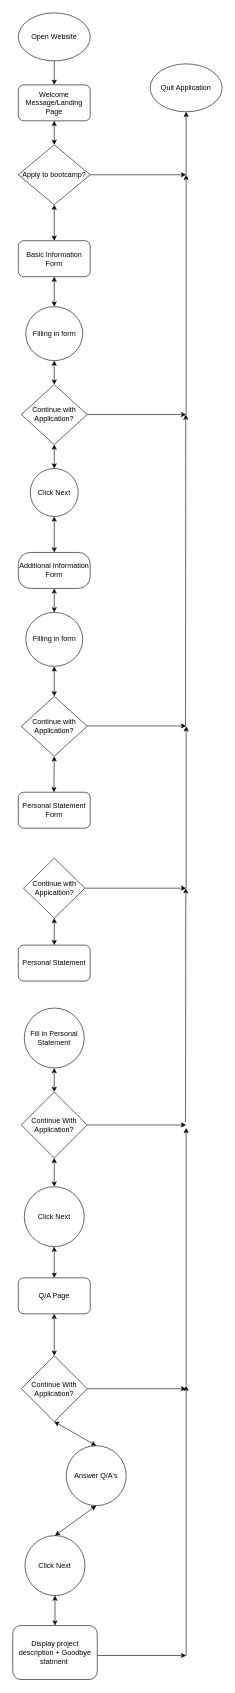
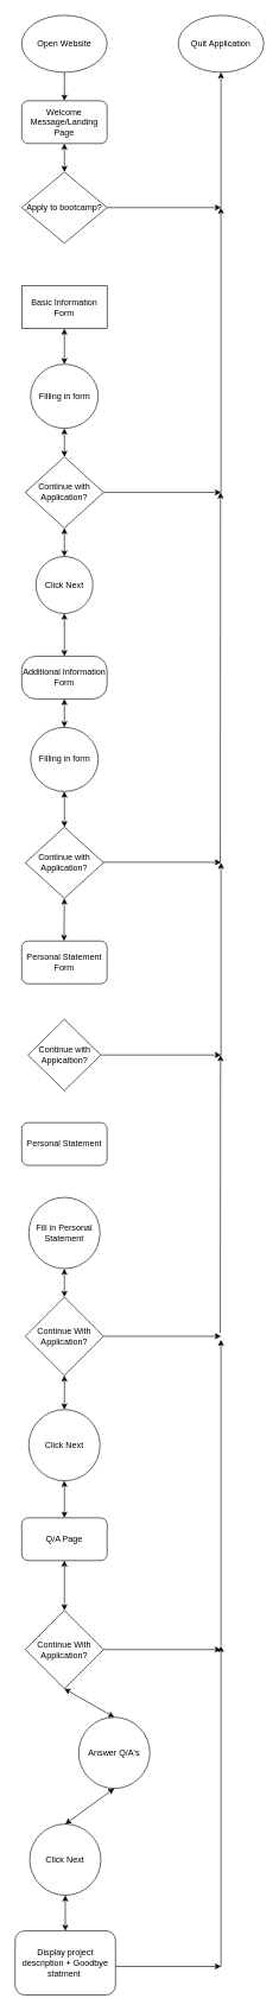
- <mxCell id="5" value="Quit Application" style="ellipse;whiteSpace=wrap;html=1;" vertex="1" parent="1"><mxGeometry x="250" y="105" width="120" height="80" as="geometry" /></mxCell>
+ <mxCell id="5" value="Quit Application" style="ellipse;whiteSpace=wrap;html=1;" vertex="1" parent="1"><mxGeometry x="250" y="20" width="120" height="80" as="geometry" /></mxCell>
- <mxCell id="24" value="" style="endArrow=classic;startArrow=classic;html=1;exitX=0.5;exitY=0;exitDx=0;exitDy=0;entryX=0.5;entryY=1;entryDx=0;entryDy=0;" edge="1" parent="1" source="9" target="6"><mxGeometry width="50" height="50" relative="1" as="geometry"><mxPoint x="340" y="410" as="sourcePoint" /><mxPoint x="390" y="360" as="targetPoint" /></mxGeometry></mxCell>
- <mxCell id="9" value="Basic Information Form" style="rounded=1;whiteSpace=wrap;html=1;" vertex="1" parent="1"><mxGeometry x="30" y="400" width="120" height="60" as="geometry" /></mxCell>
+ <mxCell id="9" value="Basic Information Form" style="whiteSpace=wrap;html=1;rounded=0;" vertex="1" parent="1"><mxGeometry x="30" y="400" width="120" height="60" as="geometry" /></mxCell>
- <mxCell id="34" value="" style="endArrow=classic;startArrow=classic;html=1;exitX=0.5;exitY=0;exitDx=0;exitDy=0;entryX=0.5;entryY=1;entryDx=0;entryDy=0;" edge="1" parent="1" source="33" target="21"><mxGeometry width="50" height="50" relative="1" as="geometry"><mxPoint x="340" y="1490" as="sourcePoint" /><mxPoint x="390" y="1440" as="targetPoint" /></mxGeometry></mxCell>
